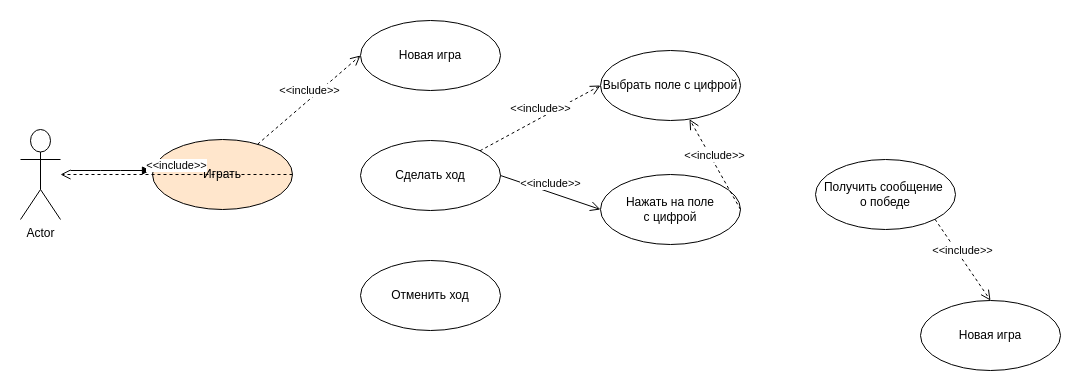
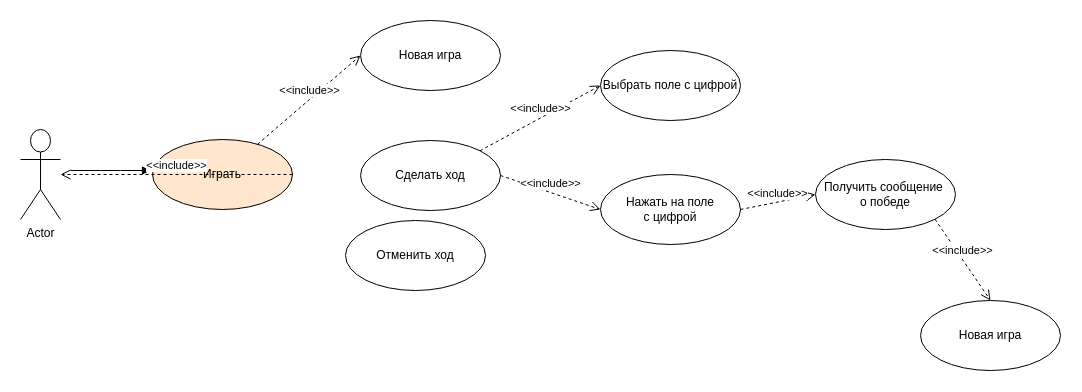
- <mxCell id="16" value="&amp;lt;&amp;lt;include&amp;gt;&amp;gt;" style="html=1;verticalAlign=bottom;endArrow=open;dashed=1;endSize=8;exitX=1;exitY=0.5;exitDx=0;exitDy=0;" edge="1" parent="1" source="8" target="7"><mxGeometry relative="1" as="geometry"><mxPoint x="700" y="310" as="sourcePoint" /><mxPoint x="620" y="310" as="targetPoint" /></mxGeometry></mxCell>
+ <mxCell id="16" value="&amp;lt;&amp;lt;include&amp;gt;&amp;gt;" style="html=1;verticalAlign=bottom;endArrow=open;dashed=1;endSize=8;exitX=1;exitY=0.5;exitDx=0;exitDy=0;entryX=0;entryY=0.5;entryDx=0;entryDy=0;" edge="1" parent="1" source="8" target="9"><mxGeometry relative="1" as="geometry"><mxPoint x="700" y="310" as="sourcePoint" /><mxPoint x="620" y="310" as="targetPoint" /></mxGeometry></mxCell>
- <mxCell id="14" value="&amp;lt;&amp;lt;include&amp;gt;&amp;gt;" style="html=1;verticalAlign=bottom;endArrow=open;dashed=0;endSize=8;entryX=0;entryY=0.5;entryDx=0;entryDy=0;exitX=1;exitY=0.5;exitDx=0;exitDy=0;" edge="1" parent="1" source="5" target="8"><mxGeometry relative="1" as="geometry"><mxPoint x="690" y="380" as="sourcePoint" /><mxPoint x="610" y="380" as="targetPoint" /></mxGeometry></mxCell>
+ <mxCell id="14" value="&amp;lt;&amp;lt;include&amp;gt;&amp;gt;" style="html=1;verticalAlign=bottom;endArrow=open;dashed=1;endSize=8;entryX=0;entryY=0.5;entryDx=0;entryDy=0;exitX=1;exitY=0.5;exitDx=0;exitDy=0;" edge="1" parent="1" source="5" target="8"><mxGeometry relative="1" as="geometry"><mxPoint x="690" y="380" as="sourcePoint" /><mxPoint x="610" y="380" as="targetPoint" /></mxGeometry></mxCell>
- <mxCell id="6" value="Отменить ход" style="ellipse;whiteSpace=wrap;html=1;" vertex="1" parent="1"><mxGeometry x="360" y="260" width="140" height="70" as="geometry" /></mxCell>
+ <mxCell id="6" value="Отменить ход" style="ellipse;whiteSpace=wrap;html=1;" vertex="1" parent="1"><mxGeometry x="345" y="220" width="140" height="70" as="geometry" /></mxCell>
